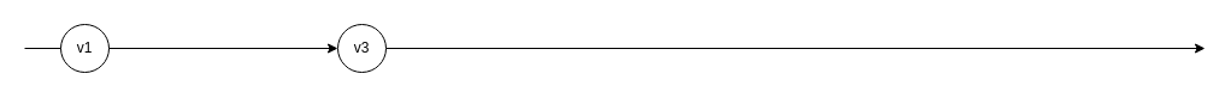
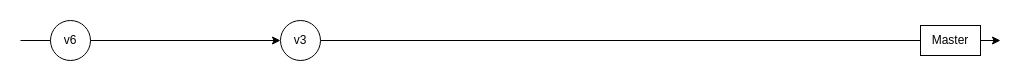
- <mxCell id="5" value="v1" style="ellipse;whiteSpace=wrap;html=1;aspect=fixed;" parent="1" vertex="1"><mxGeometry x="50" y="20" width="40" height="40" as="geometry" /></mxCell>
+ <mxCell id="5" value="v6" style="ellipse;whiteSpace=wrap;html=1;aspect=fixed;" parent="1" vertex="1"><mxGeometry x="50" y="20" width="40" height="40" as="geometry" /></mxCell>
+ <mxCell id="6" value="Master" style="rounded=0;whiteSpace=wrap;html=1;" vertex="1" parent="1"><mxGeometry x="920" y="25" width="60" height="30" as="geometry" /></mxCell>
